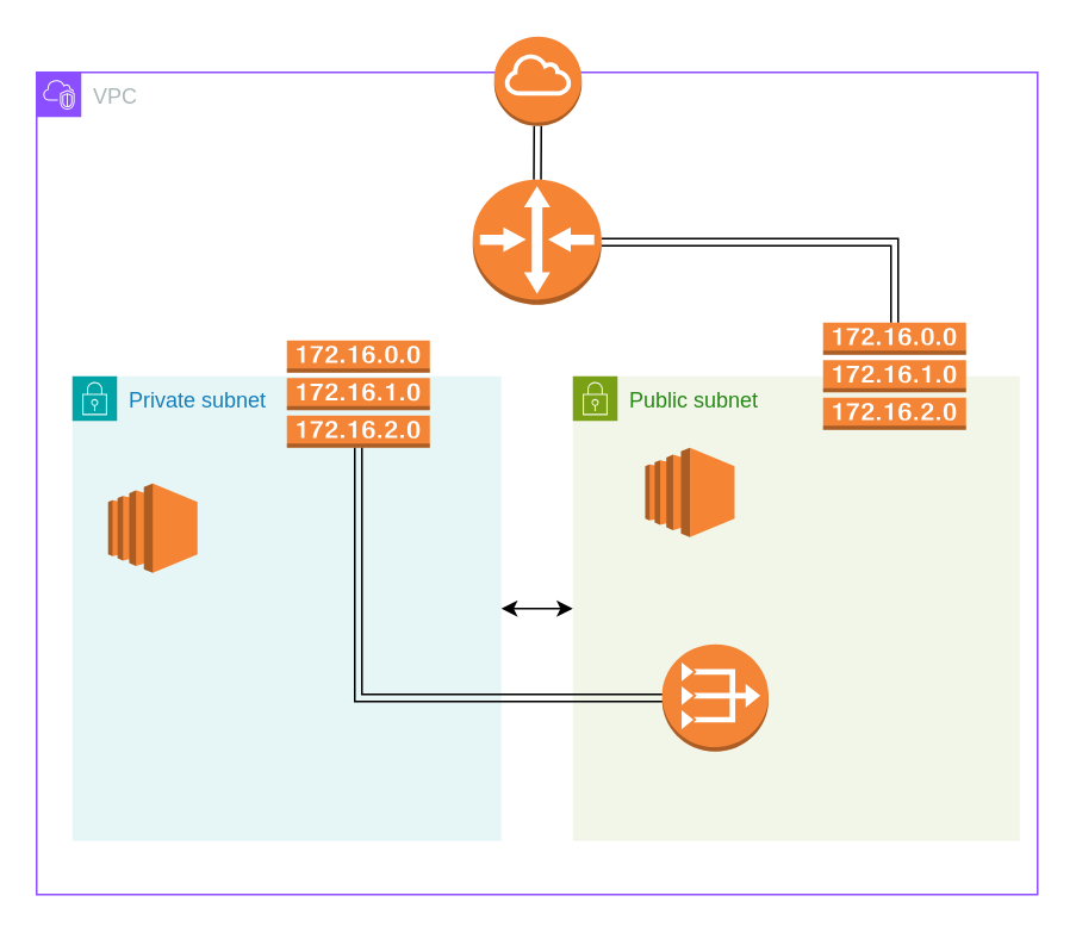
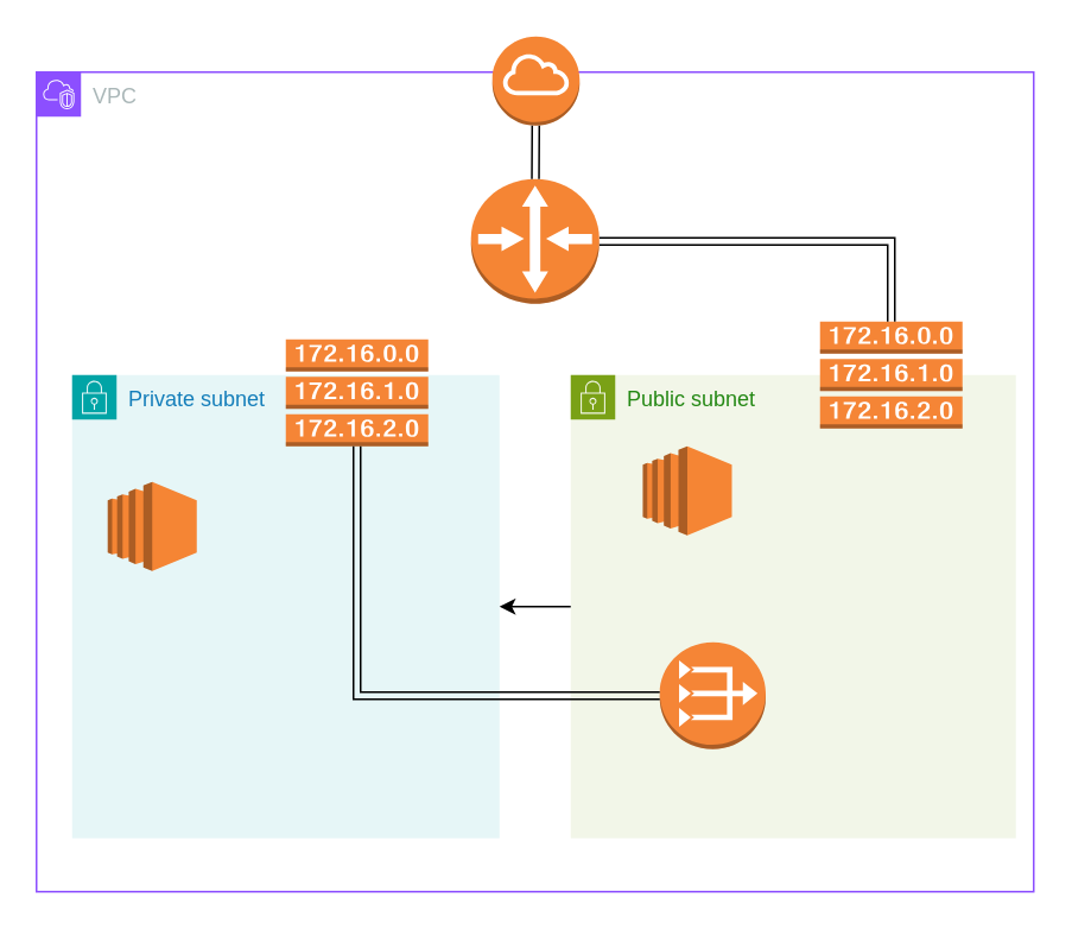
- <mxCell id="11" value="" style="endArrow=classic;startArrow=classic;html=1;rounded=0;" parent="2" source="3" target="5" edge="1"><mxGeometry width="50" height="50" relative="1" as="geometry"><mxPoint x="280" y="260" as="sourcePoint" /><mxPoint x="330" y="210" as="targetPoint" /><Array as="points" /></mxGeometry></mxCell>
+ <mxCell id="11" value="" style="endArrow=none;startArrow=classic;html=1;rounded=0;" parent="2" source="3" target="5" edge="1"><mxGeometry width="50" height="50" relative="1" as="geometry"><mxPoint x="280" y="260" as="sourcePoint" /><mxPoint x="330" y="210" as="targetPoint" /><Array as="points" /></mxGeometry></mxCell>
